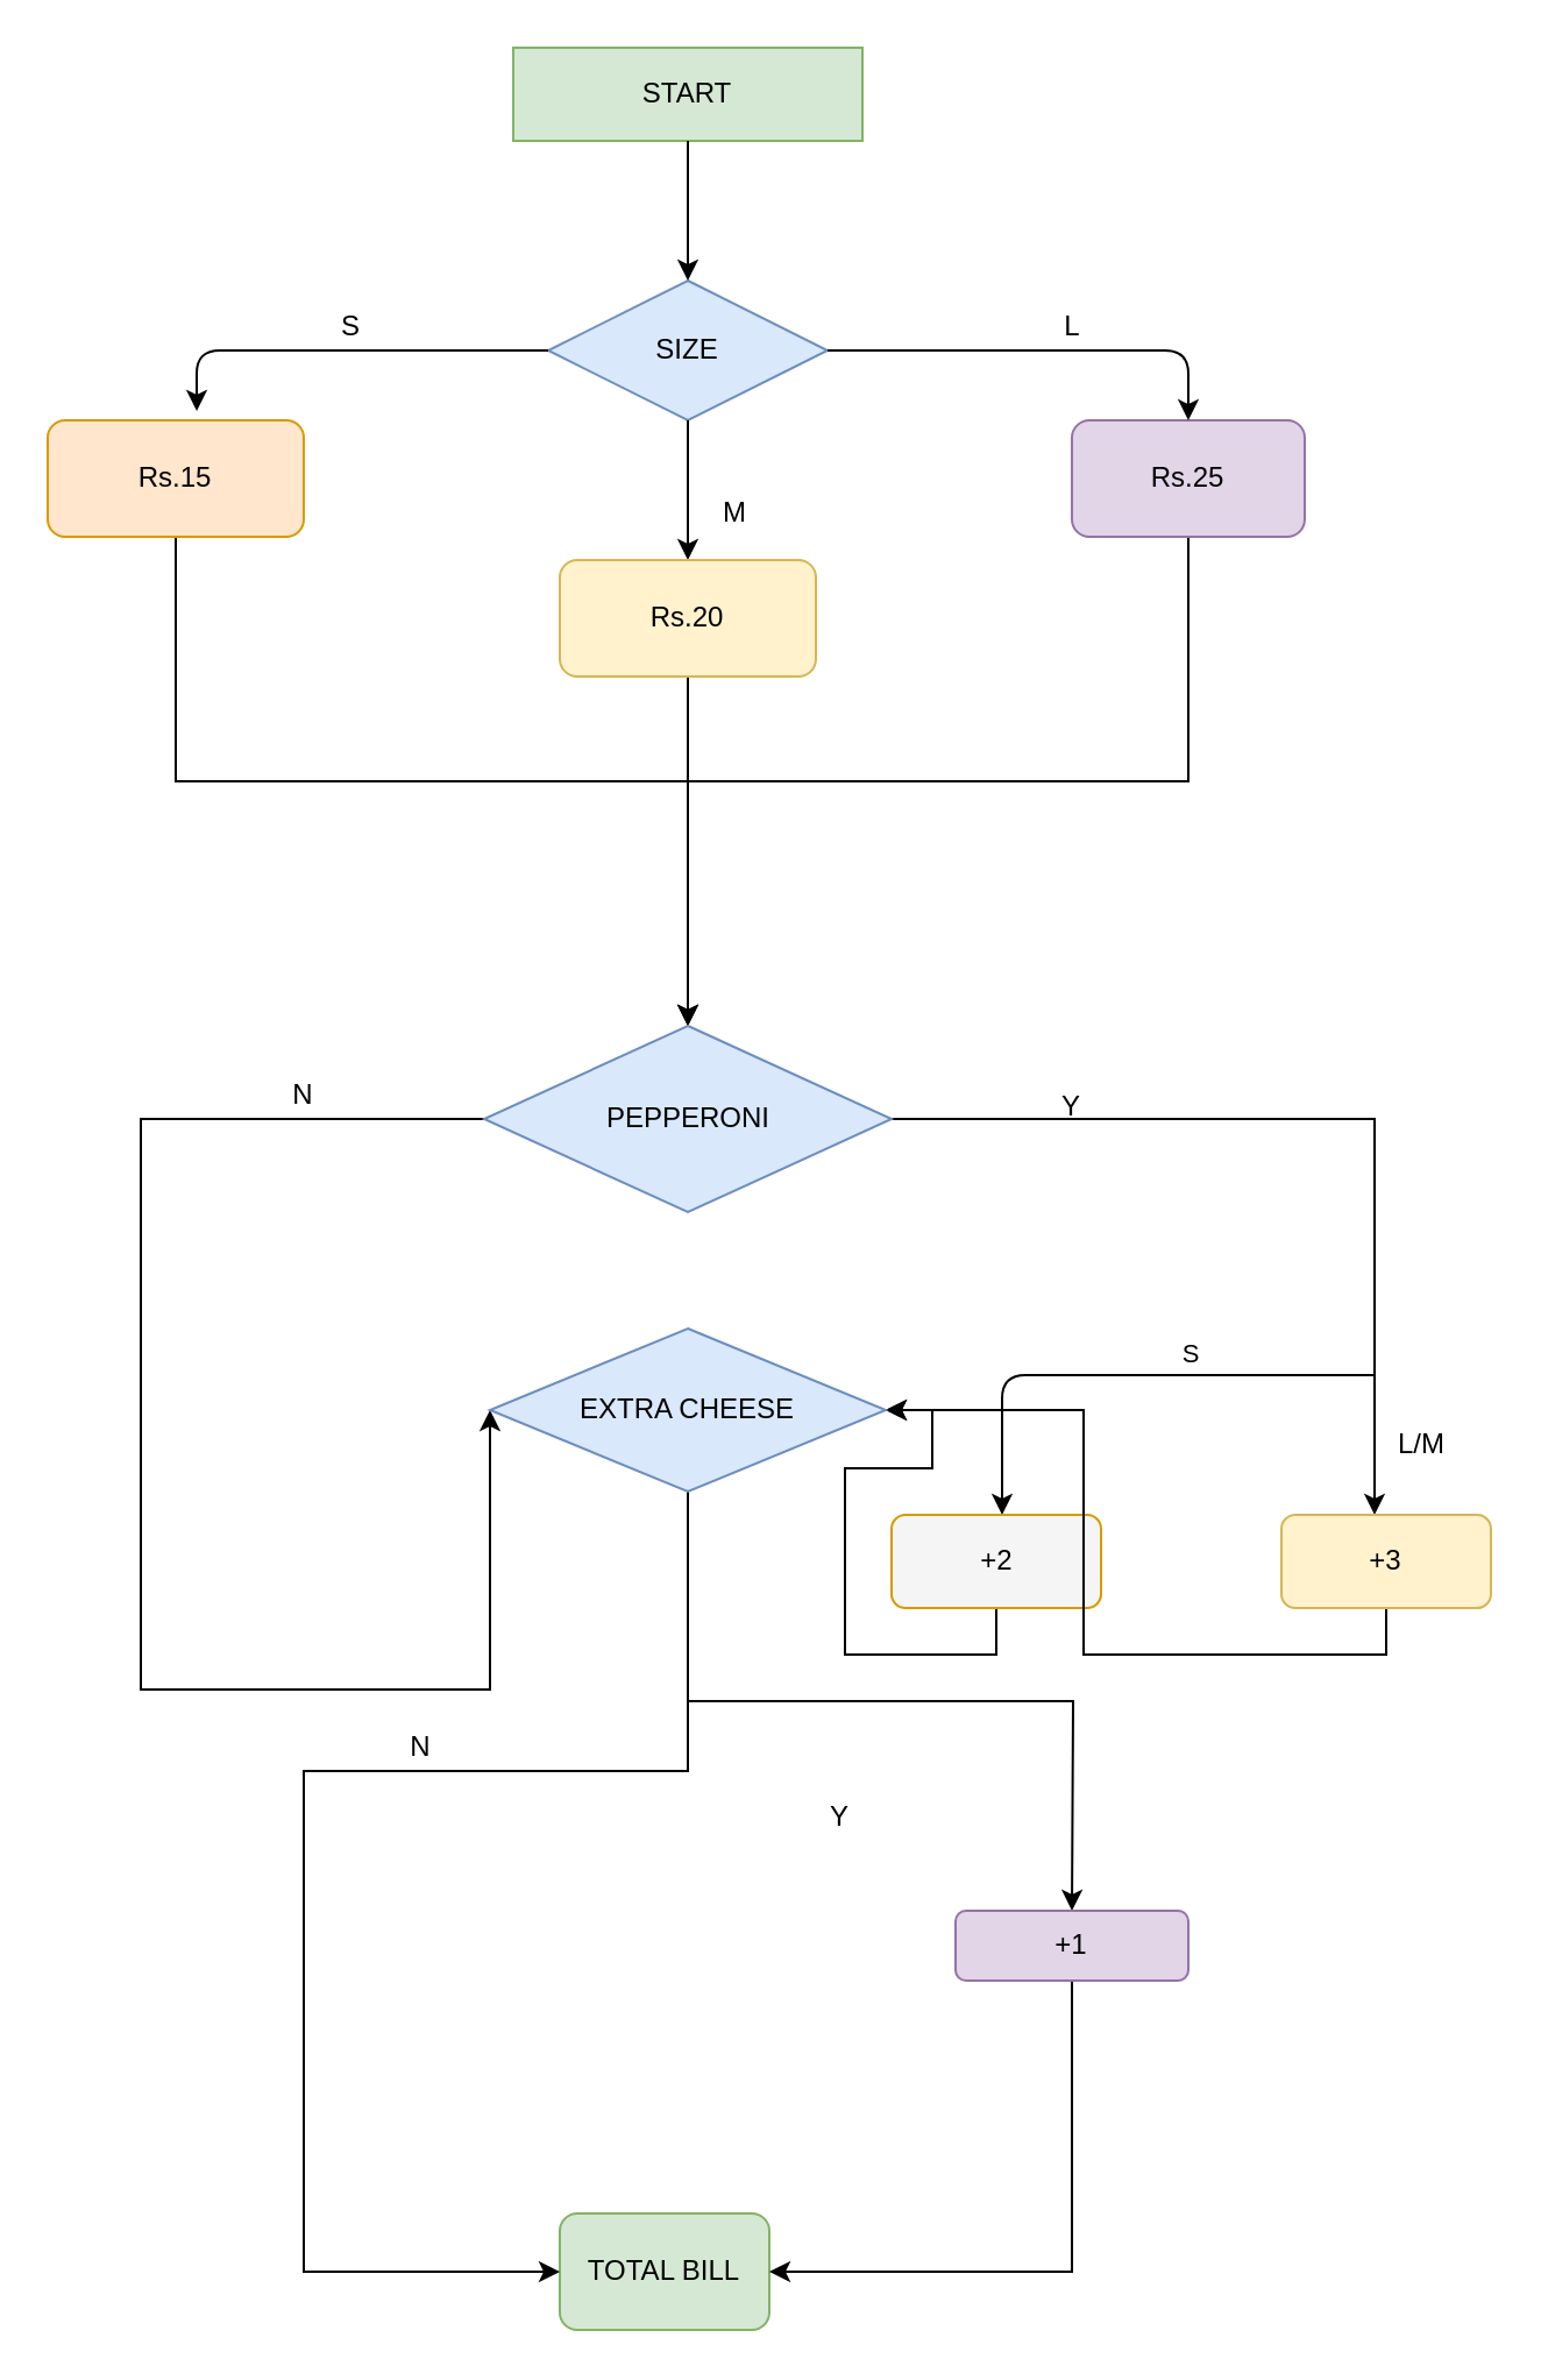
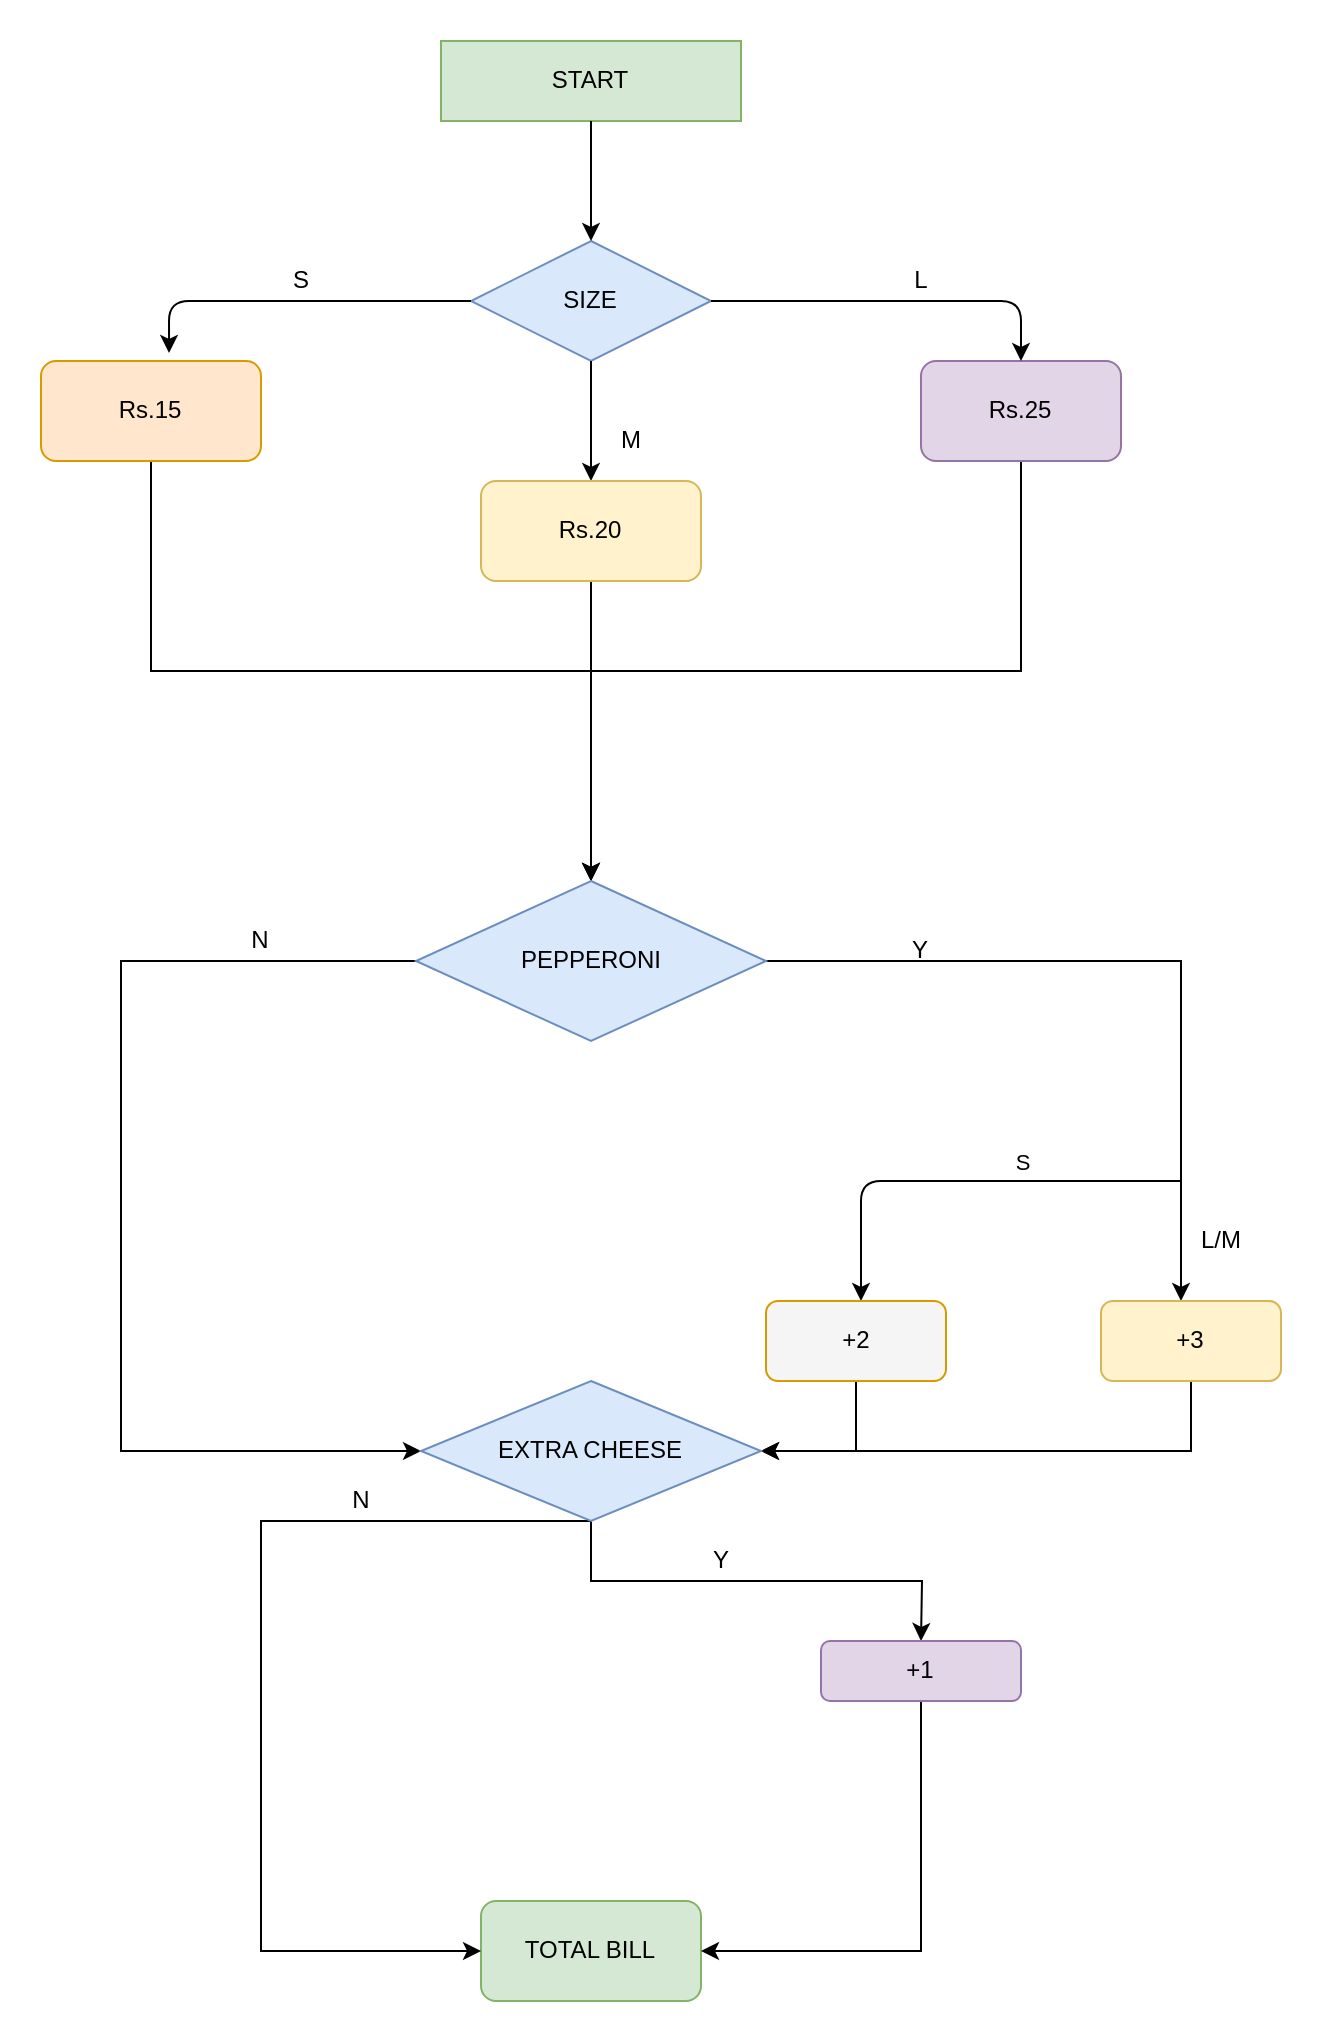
- <mxCell id="32" value="EXTRA CHEESE" style="rhombus;whiteSpace=wrap;html=1;fillColor=#dae8fc;strokeColor=#6c8ebf;" vertex="1" parent="1"><mxGeometry x="210" y="570" width="170" height="70" as="geometry" /></mxCell>
+ <mxCell id="32" value="EXTRA CHEESE" style="rhombus;whiteSpace=wrap;html=1;fillColor=#dae8fc;strokeColor=#6c8ebf;" vertex="1" parent="1"><mxGeometry x="210" y="690" width="170" height="70" as="geometry" /></mxCell>
- <mxCell id="29" value="TOTAL BILL" style="rounded=1;whiteSpace=wrap;html=1;fillColor=#d5e8d4;strokeColor=#82b366;" vertex="1" parent="1"><mxGeometry x="240" y="950" width="90" height="50" as="geometry" /></mxCell>
+ <mxCell id="29" value="TOTAL BILL" style="rounded=1;whiteSpace=wrap;html=1;fillColor=#d5e8d4;strokeColor=#82b366;" vertex="1" parent="1"><mxGeometry x="240" y="950" width="110" height="50" as="geometry" /></mxCell>
